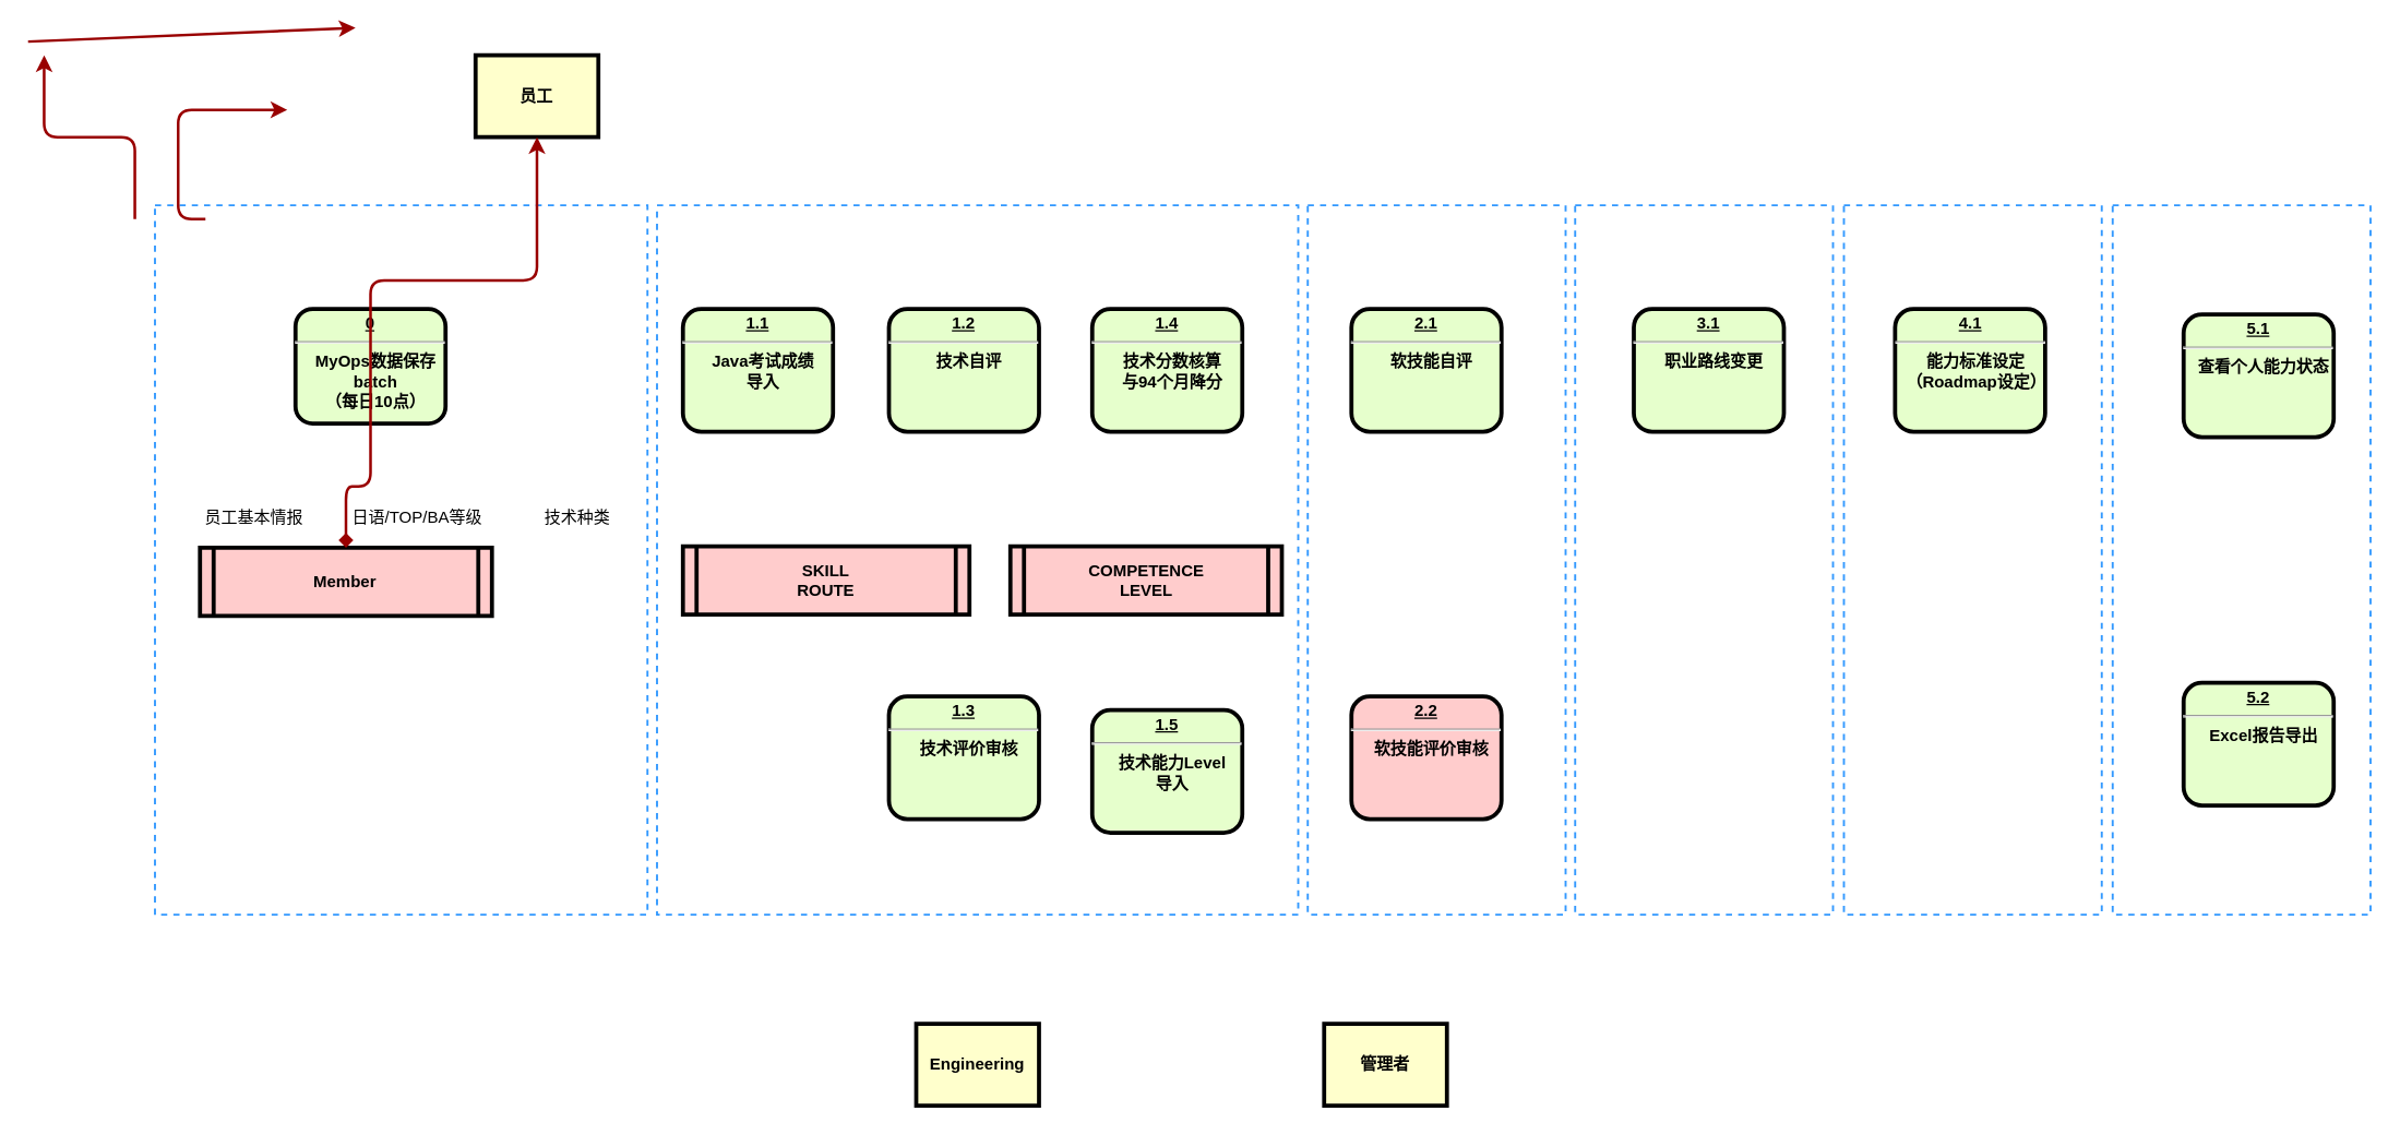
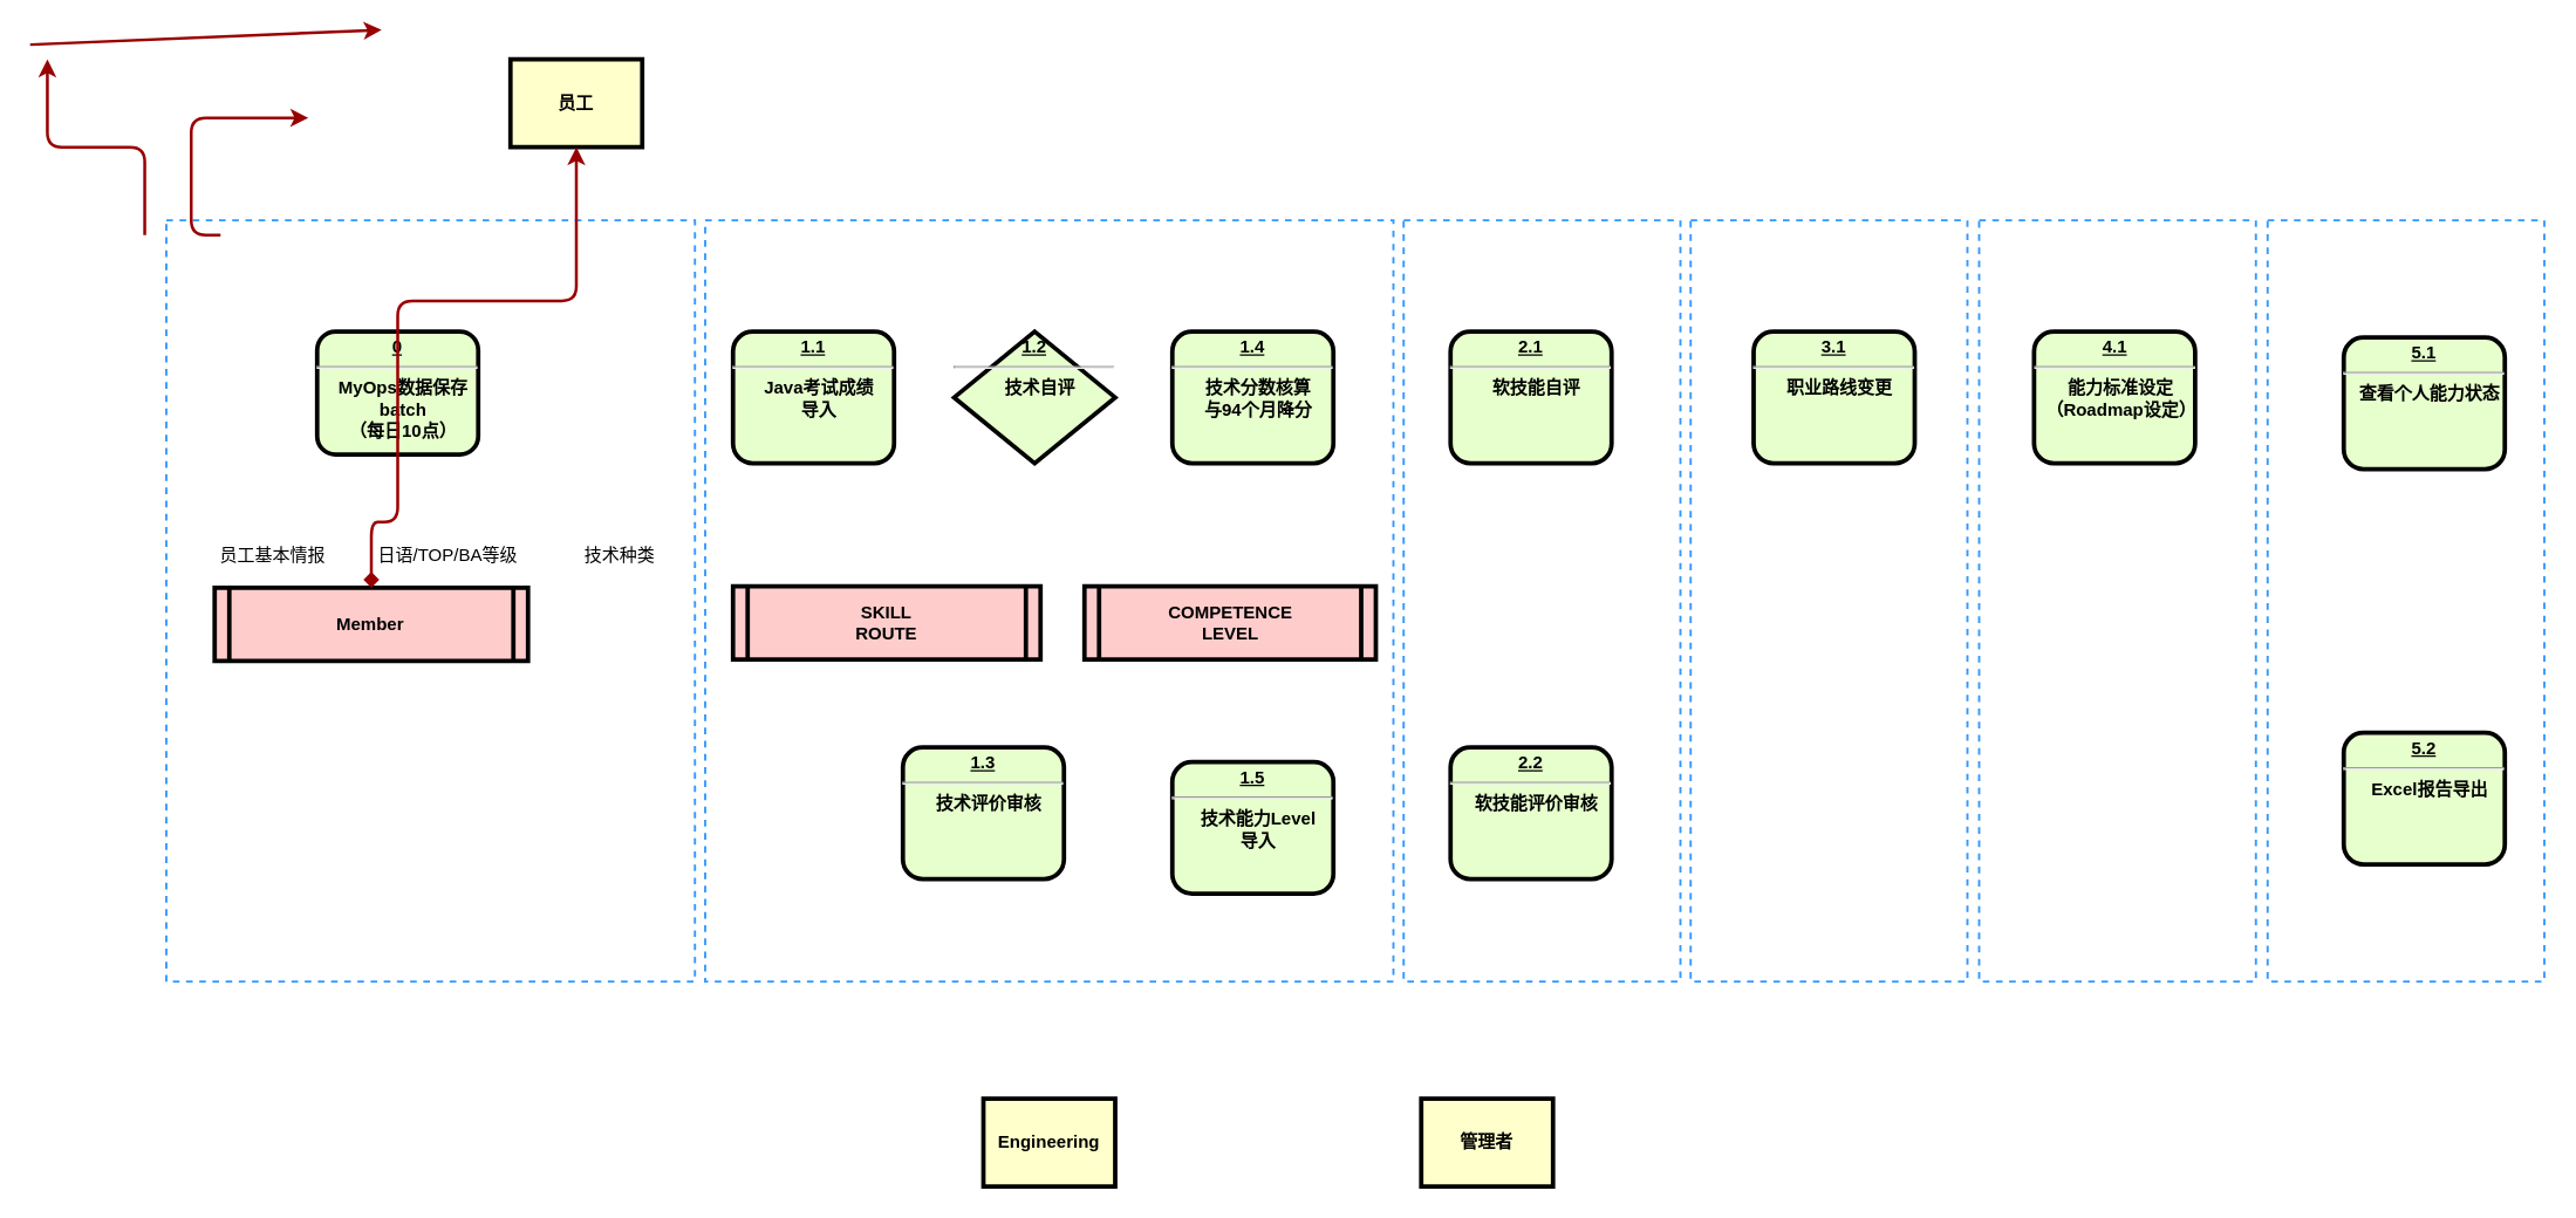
- <mxCell id="13" value="&lt;p style=&quot;margin: 0px; margin-top: 4px; text-align: center; text-decoration: underline;&quot;&gt;1.2&lt;/p&gt;&lt;hr&gt;&lt;p style=&quot;margin: 0px; margin-left: 8px;&quot;&gt;技术自评&lt;/p&gt;" style="verticalAlign=middle;align=center;overflow=fill;fontSize=12;fontFamily=Helvetica;html=1;rounded=1;fontStyle=1;strokeWidth=3;fillColor=#E6FFCC" parent="1" vertex="1"><mxGeometry x="651" y="226" width="110" height="90" as="geometry" /></mxCell>
+ <mxCell id="13" value="&lt;p style=&quot;margin: 0px; margin-top: 4px; text-align: center; text-decoration: underline;&quot;&gt;1.2&lt;/p&gt;&lt;hr&gt;&lt;p style=&quot;margin: 0px; margin-left: 8px;&quot;&gt;技术自评&lt;/p&gt;" style="rhombus;verticalAlign=middle;align=center;overflow=fill;fontSize=12;fontFamily=Helvetica;html=1;fontStyle=1;strokeWidth=3;fillColor=#E6FFCC;" parent="1" vertex="1"><mxGeometry x="651" y="226" width="110" height="90" as="geometry" /></mxCell>
- <mxCell id="27" value="&lt;p style=&quot;margin: 0px; margin-top: 4px; text-align: center; text-decoration: underline;&quot;&gt;1.3&lt;/p&gt;&lt;hr&gt;&lt;p style=&quot;margin: 0px; margin-left: 8px;&quot;&gt;技术评价审核&lt;/p&gt;" style="verticalAlign=middle;align=center;overflow=fill;fontSize=12;fontFamily=Helvetica;html=1;rounded=1;fontStyle=1;strokeWidth=3;fillColor=#E6FFCC" parent="1" vertex="1"><mxGeometry x="651" y="510" width="110" height="90" as="geometry" /></mxCell>
+ <mxCell id="27" value="&lt;p style=&quot;margin: 0px; margin-top: 4px; text-align: center; text-decoration: underline;&quot;&gt;1.3&lt;/p&gt;&lt;hr&gt;&lt;p style=&quot;margin: 0px; margin-left: 8px;&quot;&gt;技术评价审核&lt;/p&gt;" style="verticalAlign=middle;align=center;overflow=fill;fontSize=12;fontFamily=Helvetica;html=1;rounded=1;fontStyle=1;strokeWidth=3;fillColor=#E6FFCC" parent="1" vertex="1"><mxGeometry x="616" y="510" width="110" height="90" as="geometry" /></mxCell>
- <mxCell id="29" value="&lt;p style=&quot;margin: 0px; margin-top: 4px; text-align: center; text-decoration: underline;&quot;&gt;&lt;strong&gt;2.2&lt;/strong&gt;&lt;/p&gt;&lt;hr&gt;&lt;p style=&quot;margin: 0px; margin-left: 8px;&quot;&gt;软技能评价审核&lt;/p&gt;" style="verticalAlign=middle;align=center;overflow=fill;fontSize=12;fontFamily=Helvetica;html=1;rounded=1;fontStyle=1;strokeWidth=3;fillColor=#ffcccc;" vertex="1" parent="1"><mxGeometry x="990" y="510" width="110" height="90" as="geometry" /></mxCell>
+ <mxCell id="29" value="&lt;p style=&quot;margin: 0px; margin-top: 4px; text-align: center; text-decoration: underline;&quot;&gt;&lt;strong&gt;2.2&lt;/strong&gt;&lt;/p&gt;&lt;hr&gt;&lt;p style=&quot;margin: 0px; margin-left: 8px;&quot;&gt;软技能评价审核&lt;/p&gt;" style="verticalAlign=middle;align=center;overflow=fill;fontSize=12;fontFamily=Helvetica;html=1;rounded=1;fontStyle=1;strokeWidth=3;fillColor=#E6FFCC" vertex="1" parent="1"><mxGeometry x="990" y="510" width="110" height="90" as="geometry" /></mxCell>
